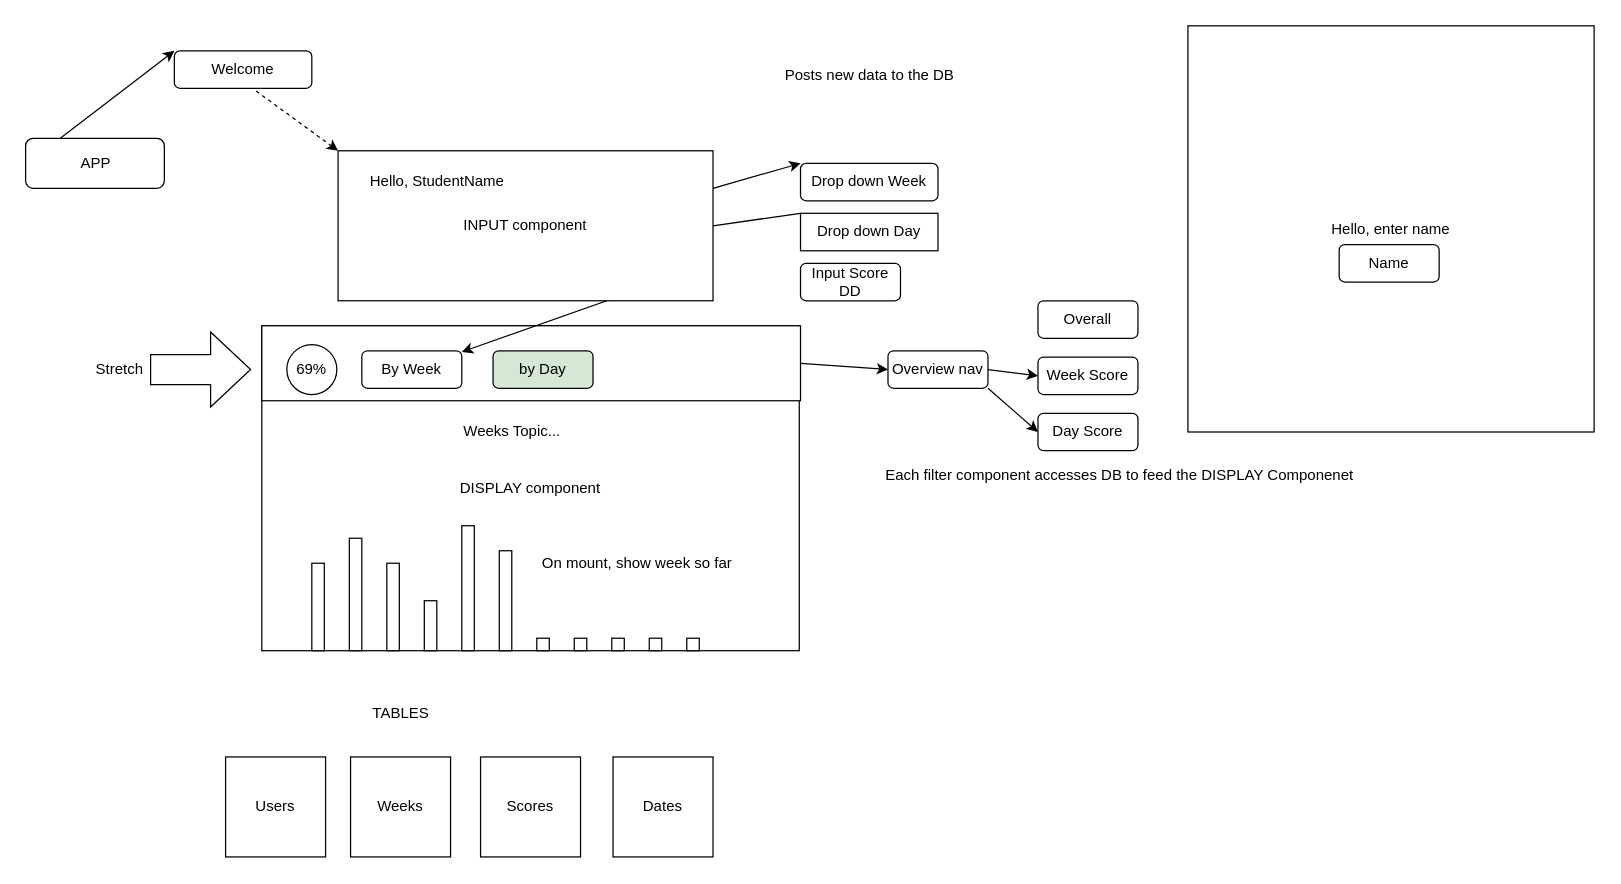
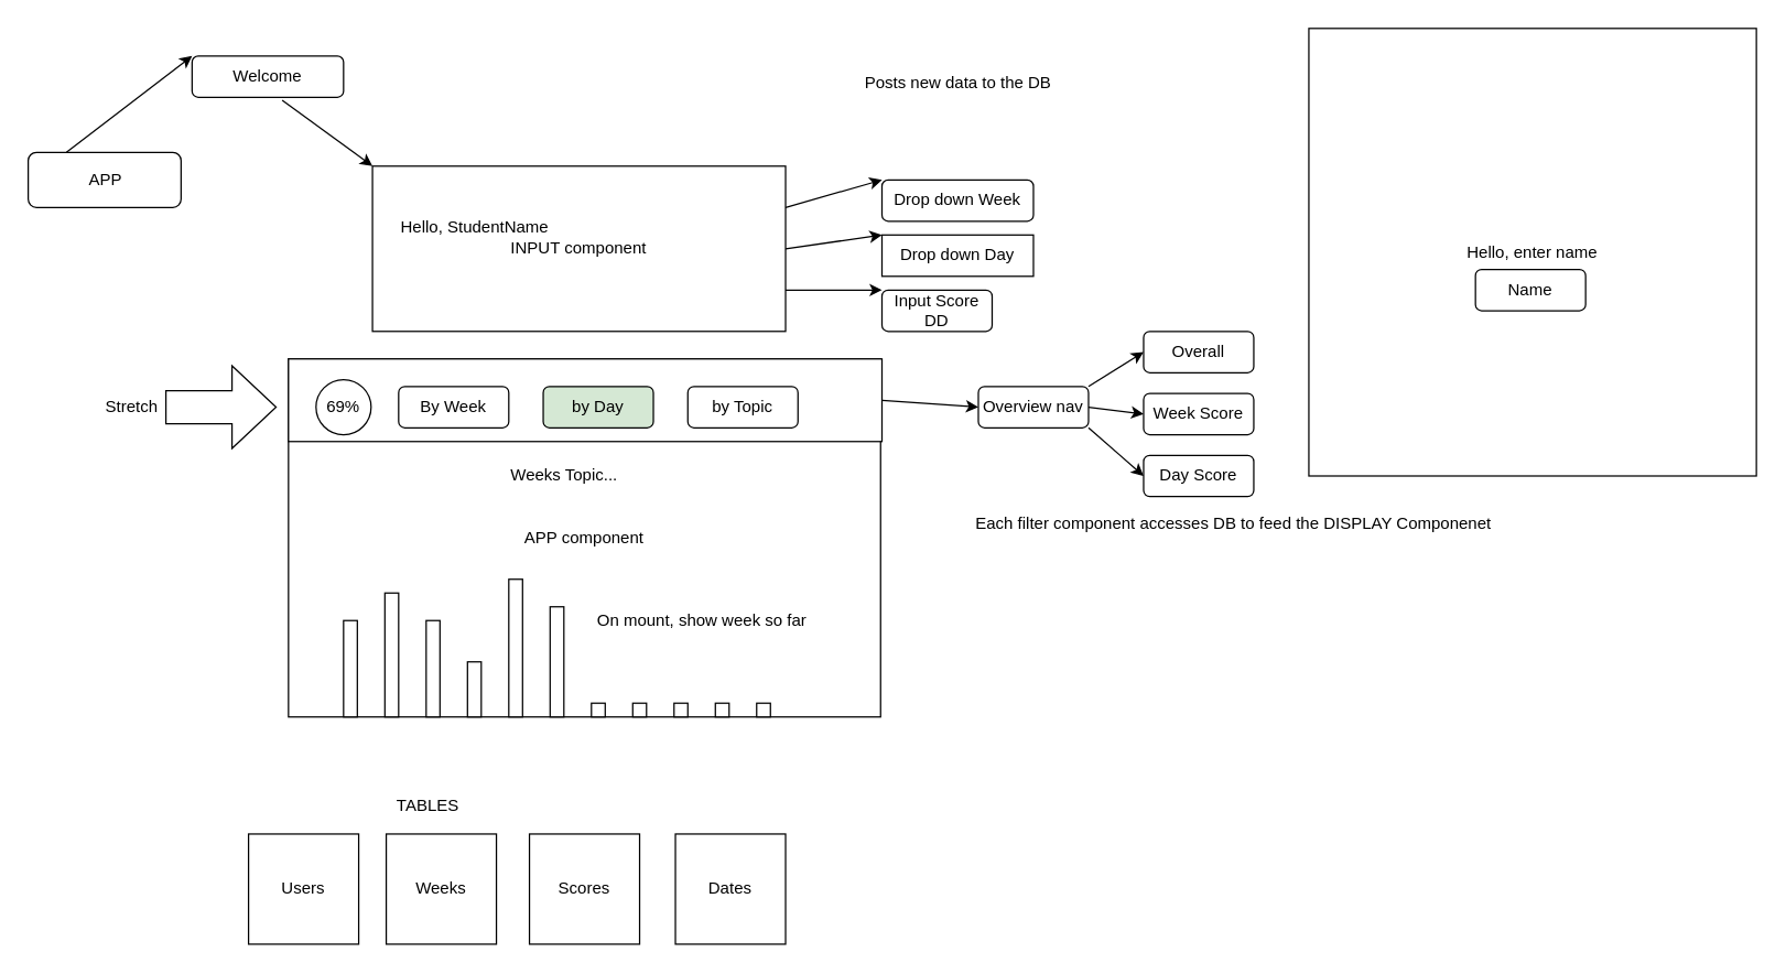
- <mxCell id="5" style="edgeStyle=none;html=1;exitX=0.595;exitY=1.072;exitDx=0;exitDy=0;entryX=0;entryY=0;entryDx=0;entryDy=0;exitPerimeter=0;dashed=1;" edge="1" parent="1" source="12" target="11"><mxGeometry relative="1" as="geometry" /></mxCell>
+ <mxCell id="5" style="edgeStyle=none;html=1;exitX=0.595;exitY=1.072;exitDx=0;exitDy=0;entryX=0;entryY=0;entryDx=0;entryDy=0;exitPerimeter=0;" edge="1" parent="1" source="12" target="11"><mxGeometry relative="1" as="geometry" /></mxCell>
- <mxCell id="48" value="Hello, StudentName" style="text;html=1;align=center;verticalAlign=middle;resizable=0;points=[];autosize=1;strokeColor=none;fillColor=none;" vertex="1" parent="1"><mxGeometry x="289" y="135" width="120" height="20" as="geometry" /></mxCell>
+ <mxCell id="48" value="Hello, StudentName" style="text;html=1;align=center;verticalAlign=middle;resizable=0;points=[];autosize=1;strokeColor=none;fillColor=none;" vertex="1" parent="1"><mxGeometry x="284" y="155" width="120" height="20" as="geometry" /></mxCell>
- <mxCell id="9" style="edgeStyle=none;html=1;exitX=1;exitY=0.5;exitDx=0;exitDy=0;entryX=0;entryY=0;entryDx=0;entryDy=0;endArrow=none;" edge="1" parent="1" source="11" target="34"><mxGeometry relative="1" as="geometry" /></mxCell>
+ <mxCell id="9" style="edgeStyle=none;html=1;exitX=1;exitY=0.5;exitDx=0;exitDy=0;entryX=0;entryY=0;entryDx=0;entryDy=0;" edge="1" parent="1" source="11" target="34"><mxGeometry relative="1" as="geometry" /></mxCell>
- <mxCell id="10" style="edgeStyle=none;html=1;exitX=1;exitY=0.75;exitDx=0;exitDy=0;" edge="1" parent="1" source="11" target="22"><mxGeometry relative="1" as="geometry" /></mxCell>
+ <mxCell id="10" style="edgeStyle=none;html=1;exitX=1;exitY=0.75;exitDx=0;exitDy=0;entryX=0;entryY=0;entryDx=0;entryDy=0;" edge="1" parent="1" source="11" target="14"><mxGeometry relative="1" as="geometry" /></mxCell>
+ <mxCell id="36" style="edgeStyle=none;html=1;exitX=1;exitY=0;exitDx=0;exitDy=0;entryX=0;entryY=0.5;entryDx=0;entryDy=0;" edge="1" parent="1" source="39" target="40"><mxGeometry relative="1" as="geometry" /></mxCell>
+ <mxCell id="52" value="by Topic" style="rounded=1;whiteSpace=wrap;html=1;" vertex="1" parent="1"><mxGeometry x="499" y="280" width="80" height="30" as="geometry" /></mxCell>
- <mxCell id="2" value="DISPLAY component" style="rounded=0;whiteSpace=wrap;html=1;" vertex="1" parent="1"><mxGeometry x="209" y="260" width="430" height="260" as="geometry" /></mxCell>
+ <mxCell id="2" value="APP component" style="rounded=0;whiteSpace=wrap;html=1;" vertex="1" parent="1"><mxGeometry x="209" y="260" width="430" height="260" as="geometry" /></mxCell>
- <mxCell id="29" value="TABLES" style="text;html=1;align=center;verticalAlign=middle;resizable=0;points=[];autosize=1;strokeColor=none;fillColor=none;" vertex="1" parent="1"><mxGeometry x="290" y="560" width="60" height="20" as="geometry" /></mxCell>
+ <mxCell id="29" value="TABLES" style="text;html=1;align=center;verticalAlign=middle;resizable=0;points=[];autosize=1;strokeColor=none;fillColor=none;" vertex="1" parent="1"><mxGeometry x="280" y="575" width="60" height="20" as="geometry" /></mxCell>
